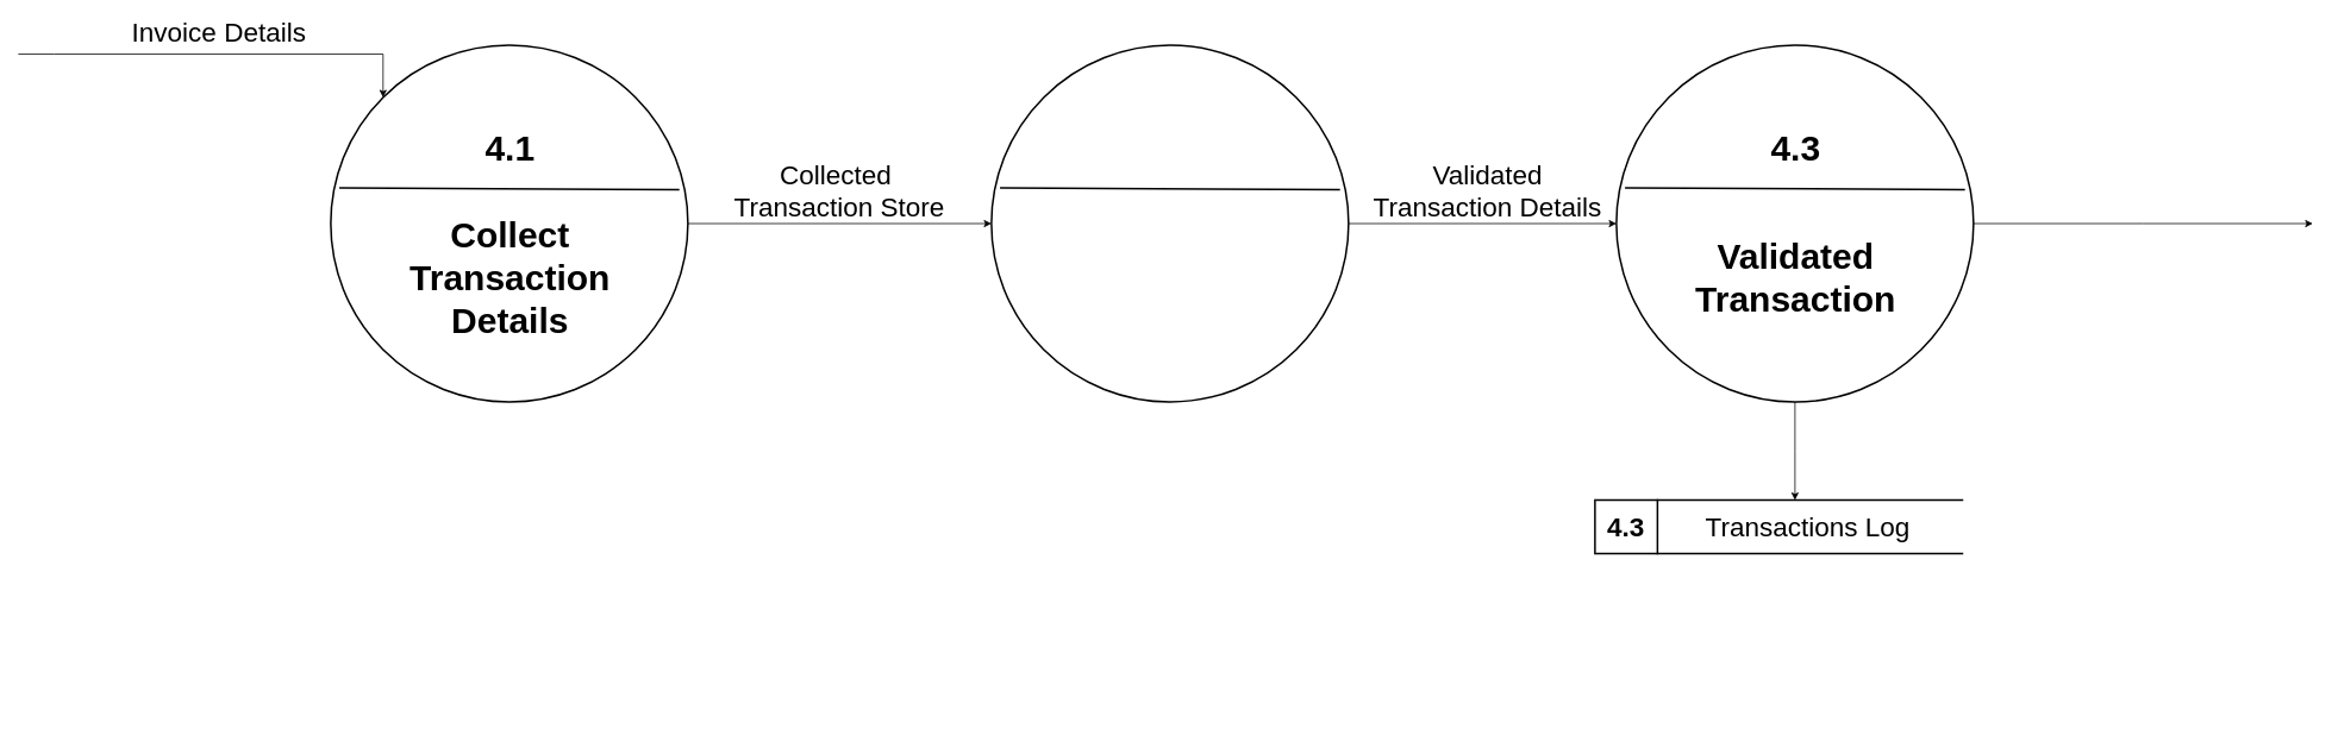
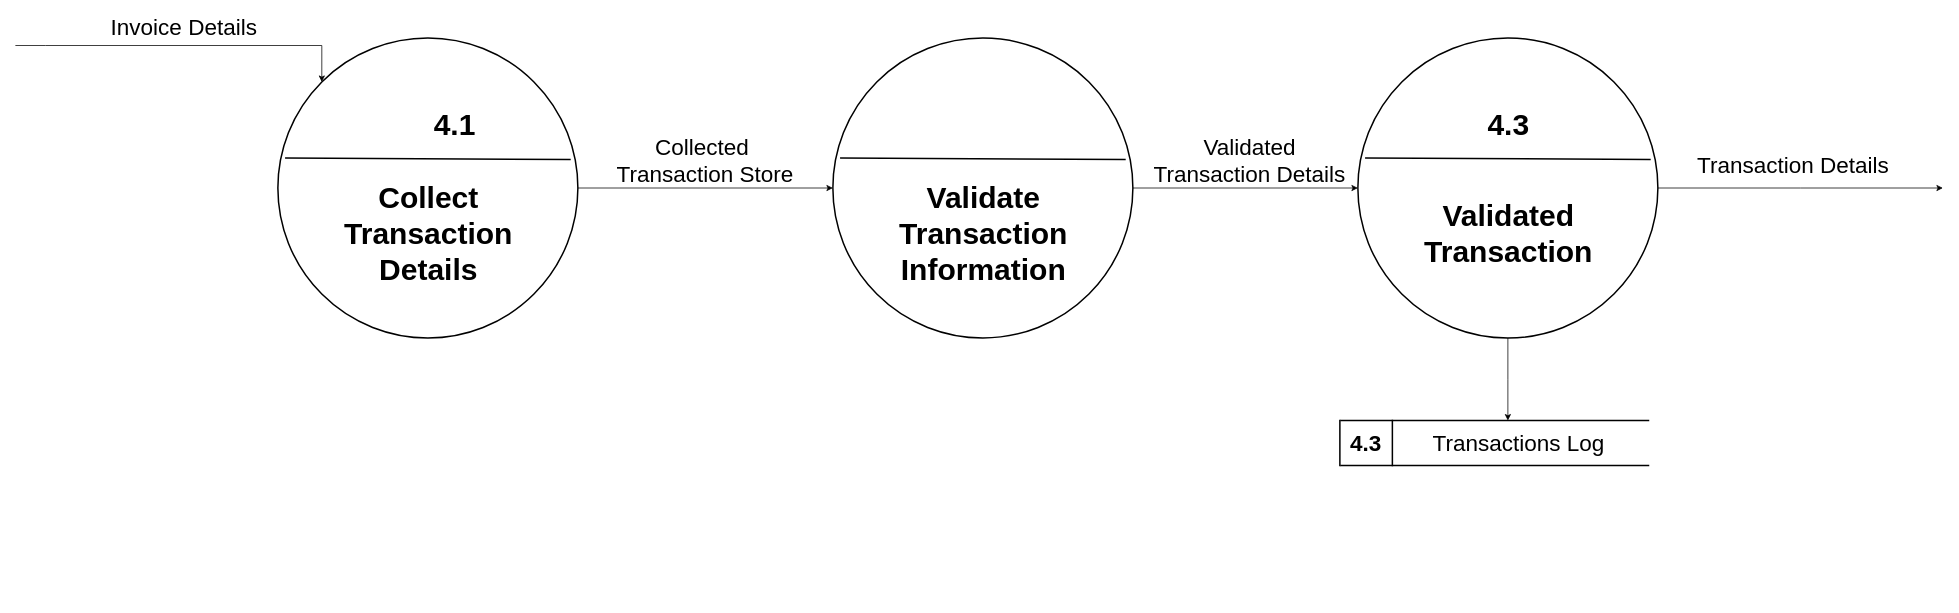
- <mxCell id="6" value="&lt;b&gt;&lt;font&gt;4.1&lt;/font&gt;&lt;/b&gt;" style="text;html=1;align=center;verticalAlign=middle;whiteSpace=wrap;rounded=0;fontSize=40;strokeWidth=2;" parent="1" vertex="1"><mxGeometry x="541" y="150" width="60" height="30" as="geometry" /></mxCell>
+ <mxCell id="6" value="&lt;b&gt;&lt;font&gt;4.1&lt;/font&gt;&lt;/b&gt;" style="text;html=1;align=center;verticalAlign=middle;whiteSpace=wrap;rounded=0;fontSize=40;strokeWidth=2;" parent="1" vertex="1"><mxGeometry x="576" y="150" width="60" height="30" as="geometry" /></mxCell>
+ <mxCell id="24" value="&lt;font style=&quot;font-size: 30px;&quot;&gt;Transaction Details&lt;/font&gt;" style="text;html=1;align=center;verticalAlign=middle;resizable=0;points=[];autosize=1;strokeColor=none;fillColor=none;fontSize=40;" parent="1" vertex="1"><mxGeometry x="2250" y="185" width="280" height="60" as="geometry" /></mxCell>
+ <mxCell id="11" value="&lt;b&gt;Validate Transaction Information&lt;/b&gt;" style="text;html=1;align=center;verticalAlign=middle;whiteSpace=wrap;rounded=0;strokeWidth=2;fontSize=40;" parent="1" vertex="1"><mxGeometry x="1211" y="230" width="200" height="160" as="geometry" /></mxCell>
